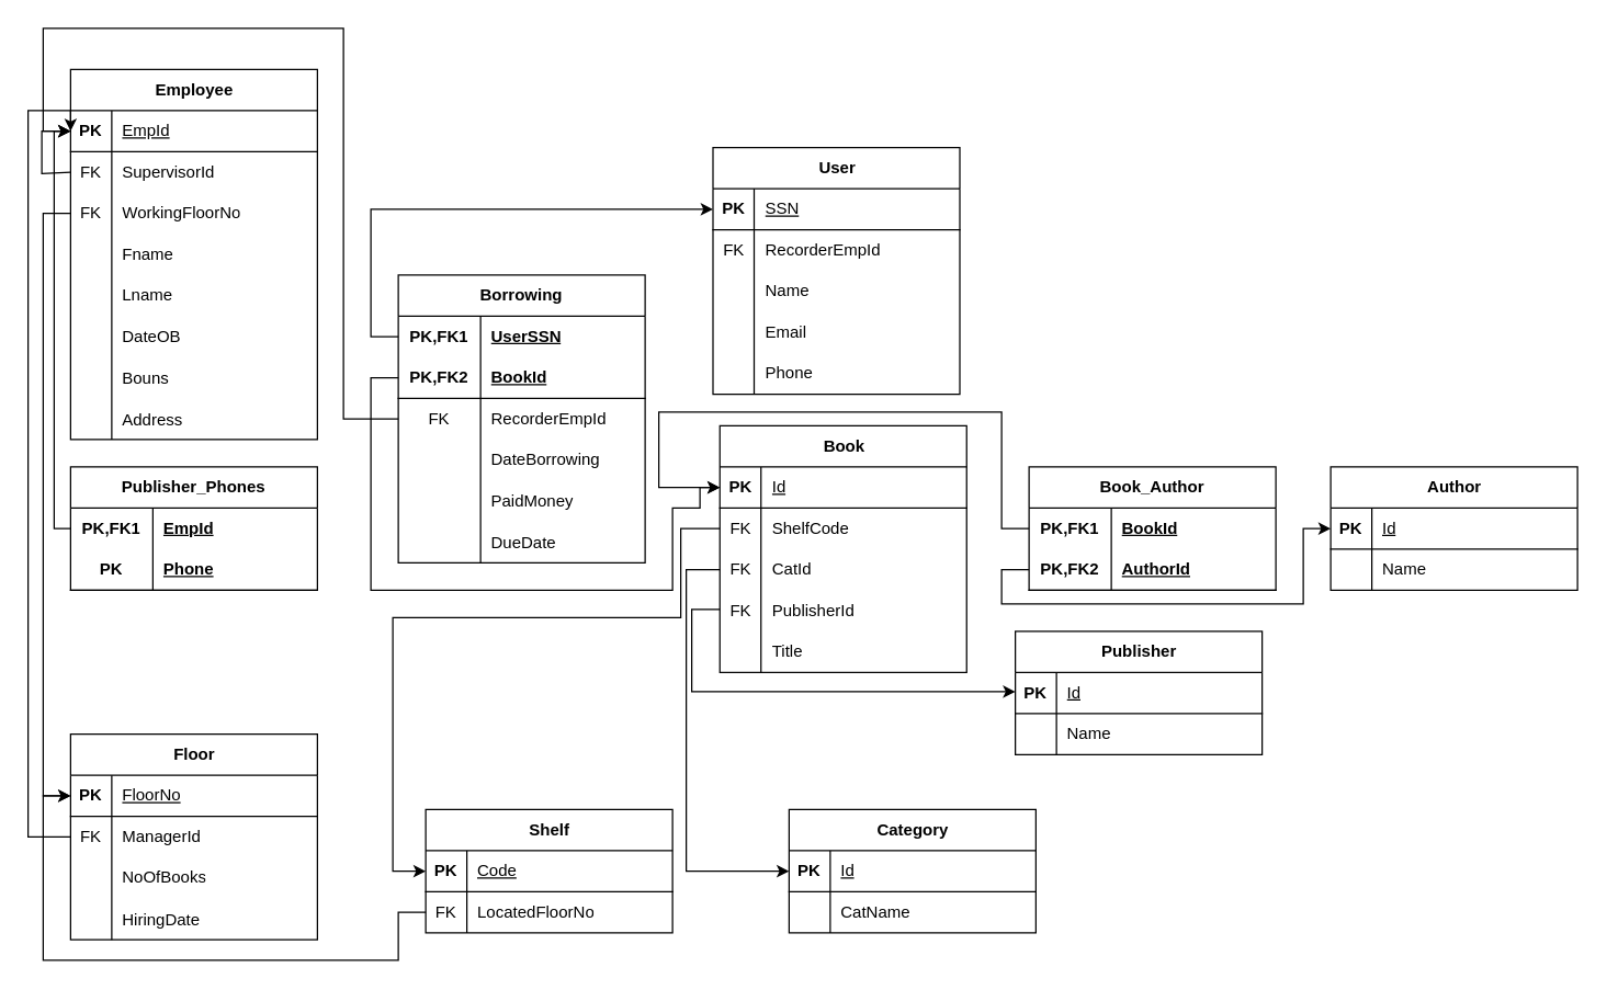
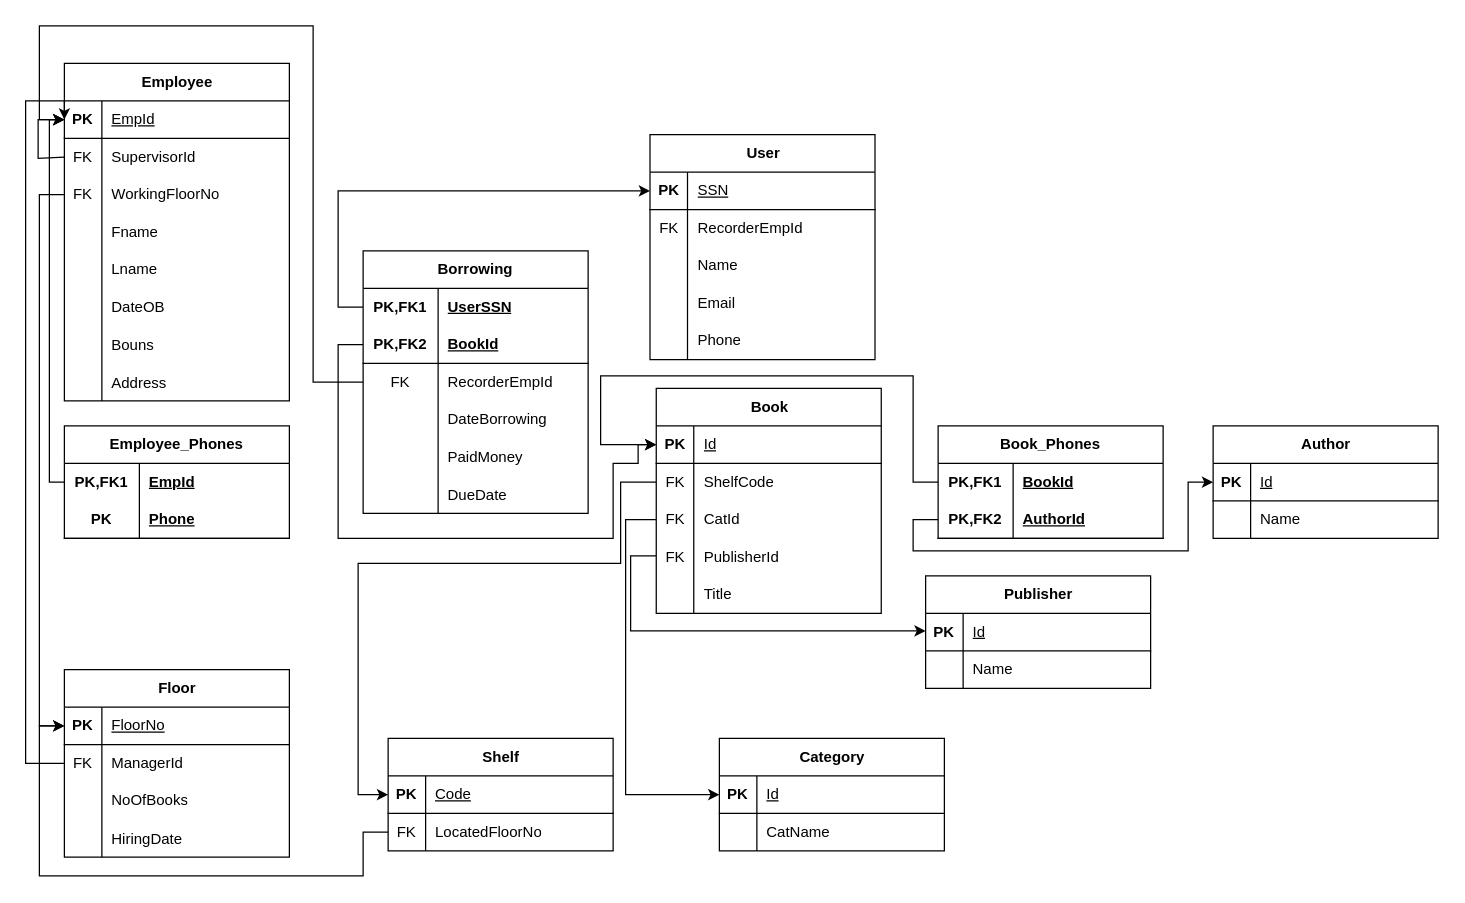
- <mxCell id="138" value="Publisher_Phones" style="shape=table;startSize=30;container=1;collapsible=1;childLayout=tableLayout;fixedRows=1;rowLines=0;fontStyle=1;align=center;resizeLast=1;html=1;whiteSpace=wrap;" vertex="1" parent="1"><mxGeometry x="51" y="340" width="180" height="90" as="geometry" /></mxCell>
+ <mxCell id="138" value="Employee_Phones" style="shape=table;startSize=30;container=1;collapsible=1;childLayout=tableLayout;fixedRows=1;rowLines=0;fontStyle=1;align=center;resizeLast=1;html=1;whiteSpace=wrap;" vertex="1" parent="1"><mxGeometry x="51" y="340" width="180" height="90" as="geometry" /></mxCell>
- <mxCell id="101" value="Book_Author" style="shape=table;startSize=30;container=1;collapsible=1;childLayout=tableLayout;fixedRows=1;rowLines=0;fontStyle=1;align=center;resizeLast=1;html=1;whiteSpace=wrap;" vertex="1" parent="1"><mxGeometry x="750" y="340" width="180" height="90" as="geometry" /></mxCell>
+ <mxCell id="101" value="Book_Phones" style="shape=table;startSize=30;container=1;collapsible=1;childLayout=tableLayout;fixedRows=1;rowLines=0;fontStyle=1;align=center;resizeLast=1;html=1;whiteSpace=wrap;" vertex="1" parent="1"><mxGeometry x="750" y="340" width="180" height="90" as="geometry" /></mxCell>
